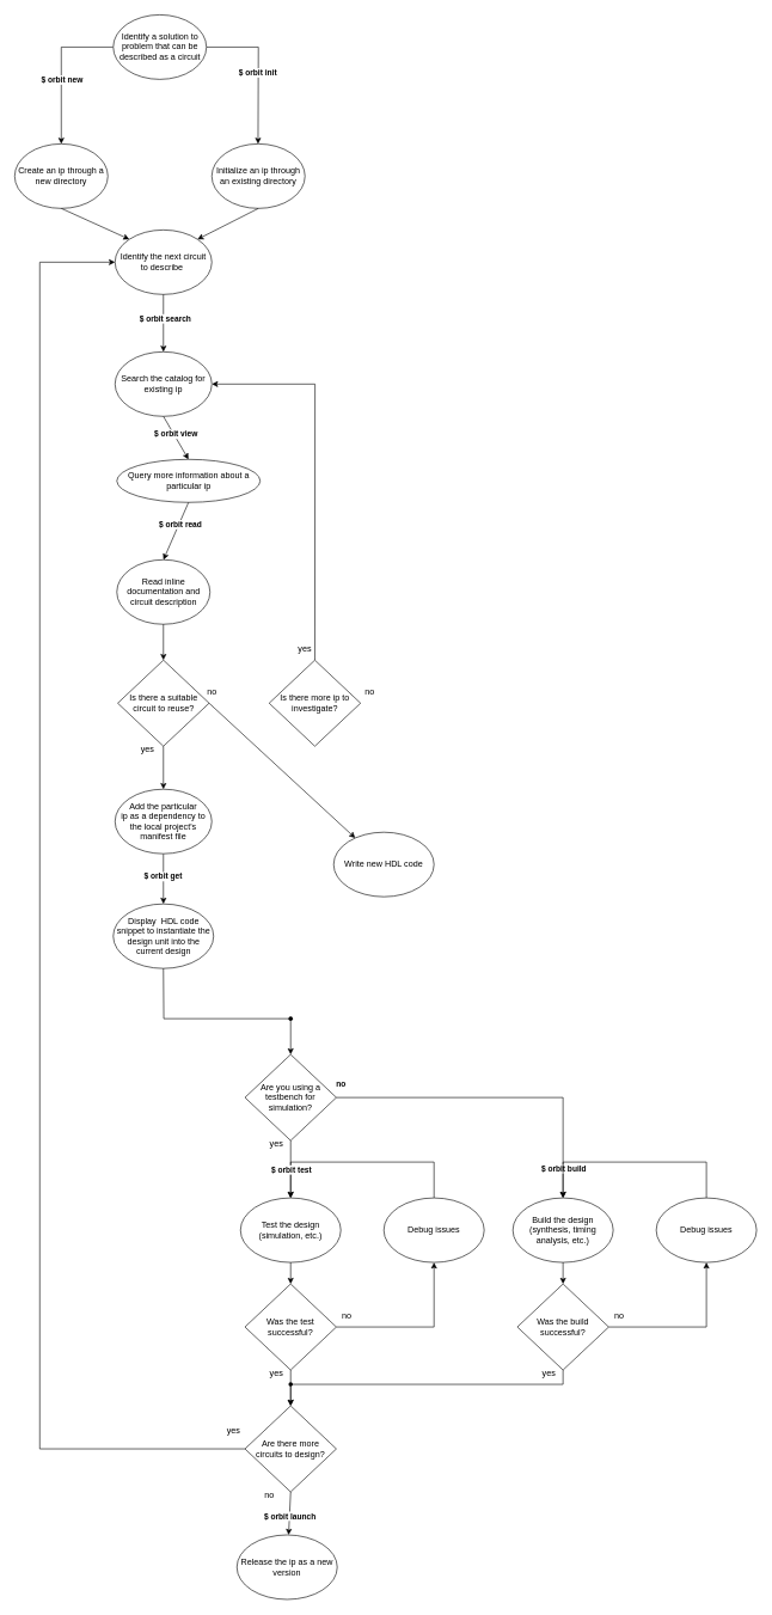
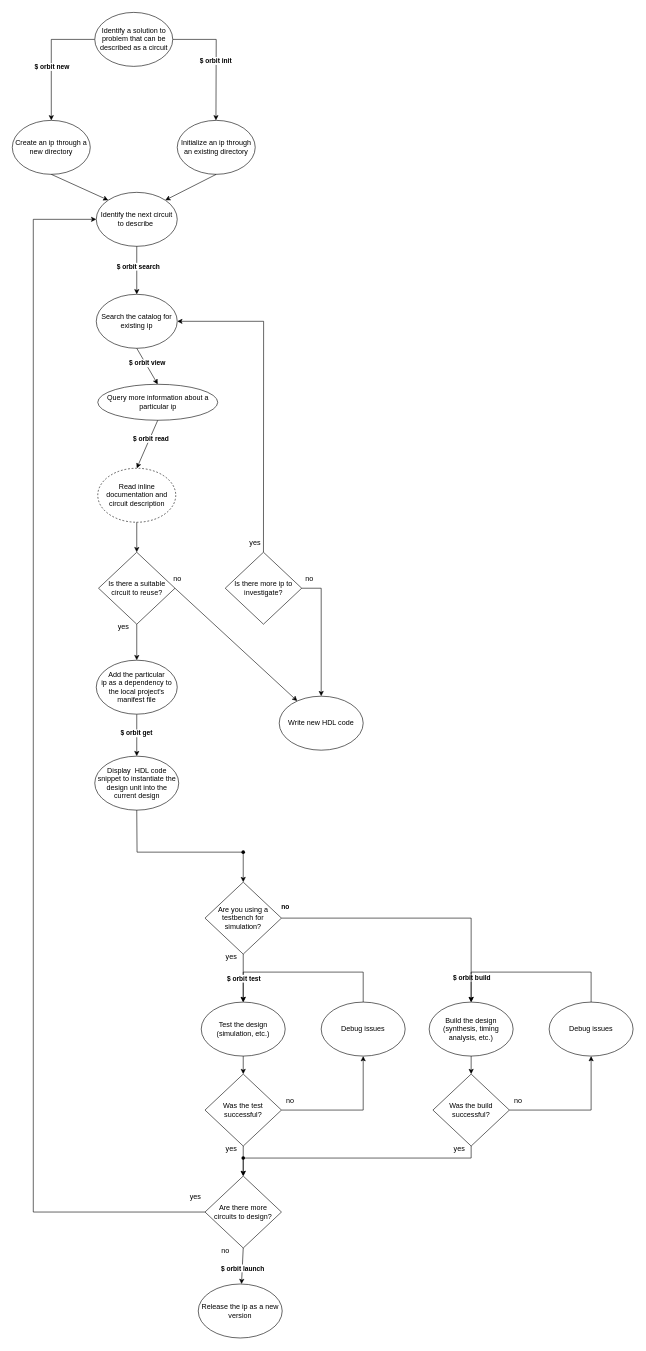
- <mxCell id="25" value="Read inline documentation and circuit description" style="ellipse;whiteSpace=wrap;html=1;" parent="1" vertex="1"><mxGeometry x="162.5" y="780" width="130" height="90" as="geometry" /></mxCell>
+ <mxCell id="25" value="Read inline documentation and circuit description" style="ellipse;whiteSpace=wrap;html=1;dashed=1;" parent="1" vertex="1"><mxGeometry x="162.5" y="780" width="130" height="90" as="geometry" /></mxCell>
+ <mxCell id="34" value="" style="endArrow=classic;html=1;rounded=0;exitX=1;exitY=0.5;exitDx=0;exitDy=0;entryX=0.5;entryY=0;entryDx=0;entryDy=0;" parent="1" source="27" target="2" edge="1"><mxGeometry width="50" height="50" relative="1" as="geometry"><mxPoint x="325" y="1040" as="sourcePoint" /><mxPoint x="375" y="990" as="targetPoint" /><Array as="points"><mxPoint x="535" y="980" /></Array></mxGeometry></mxCell>
